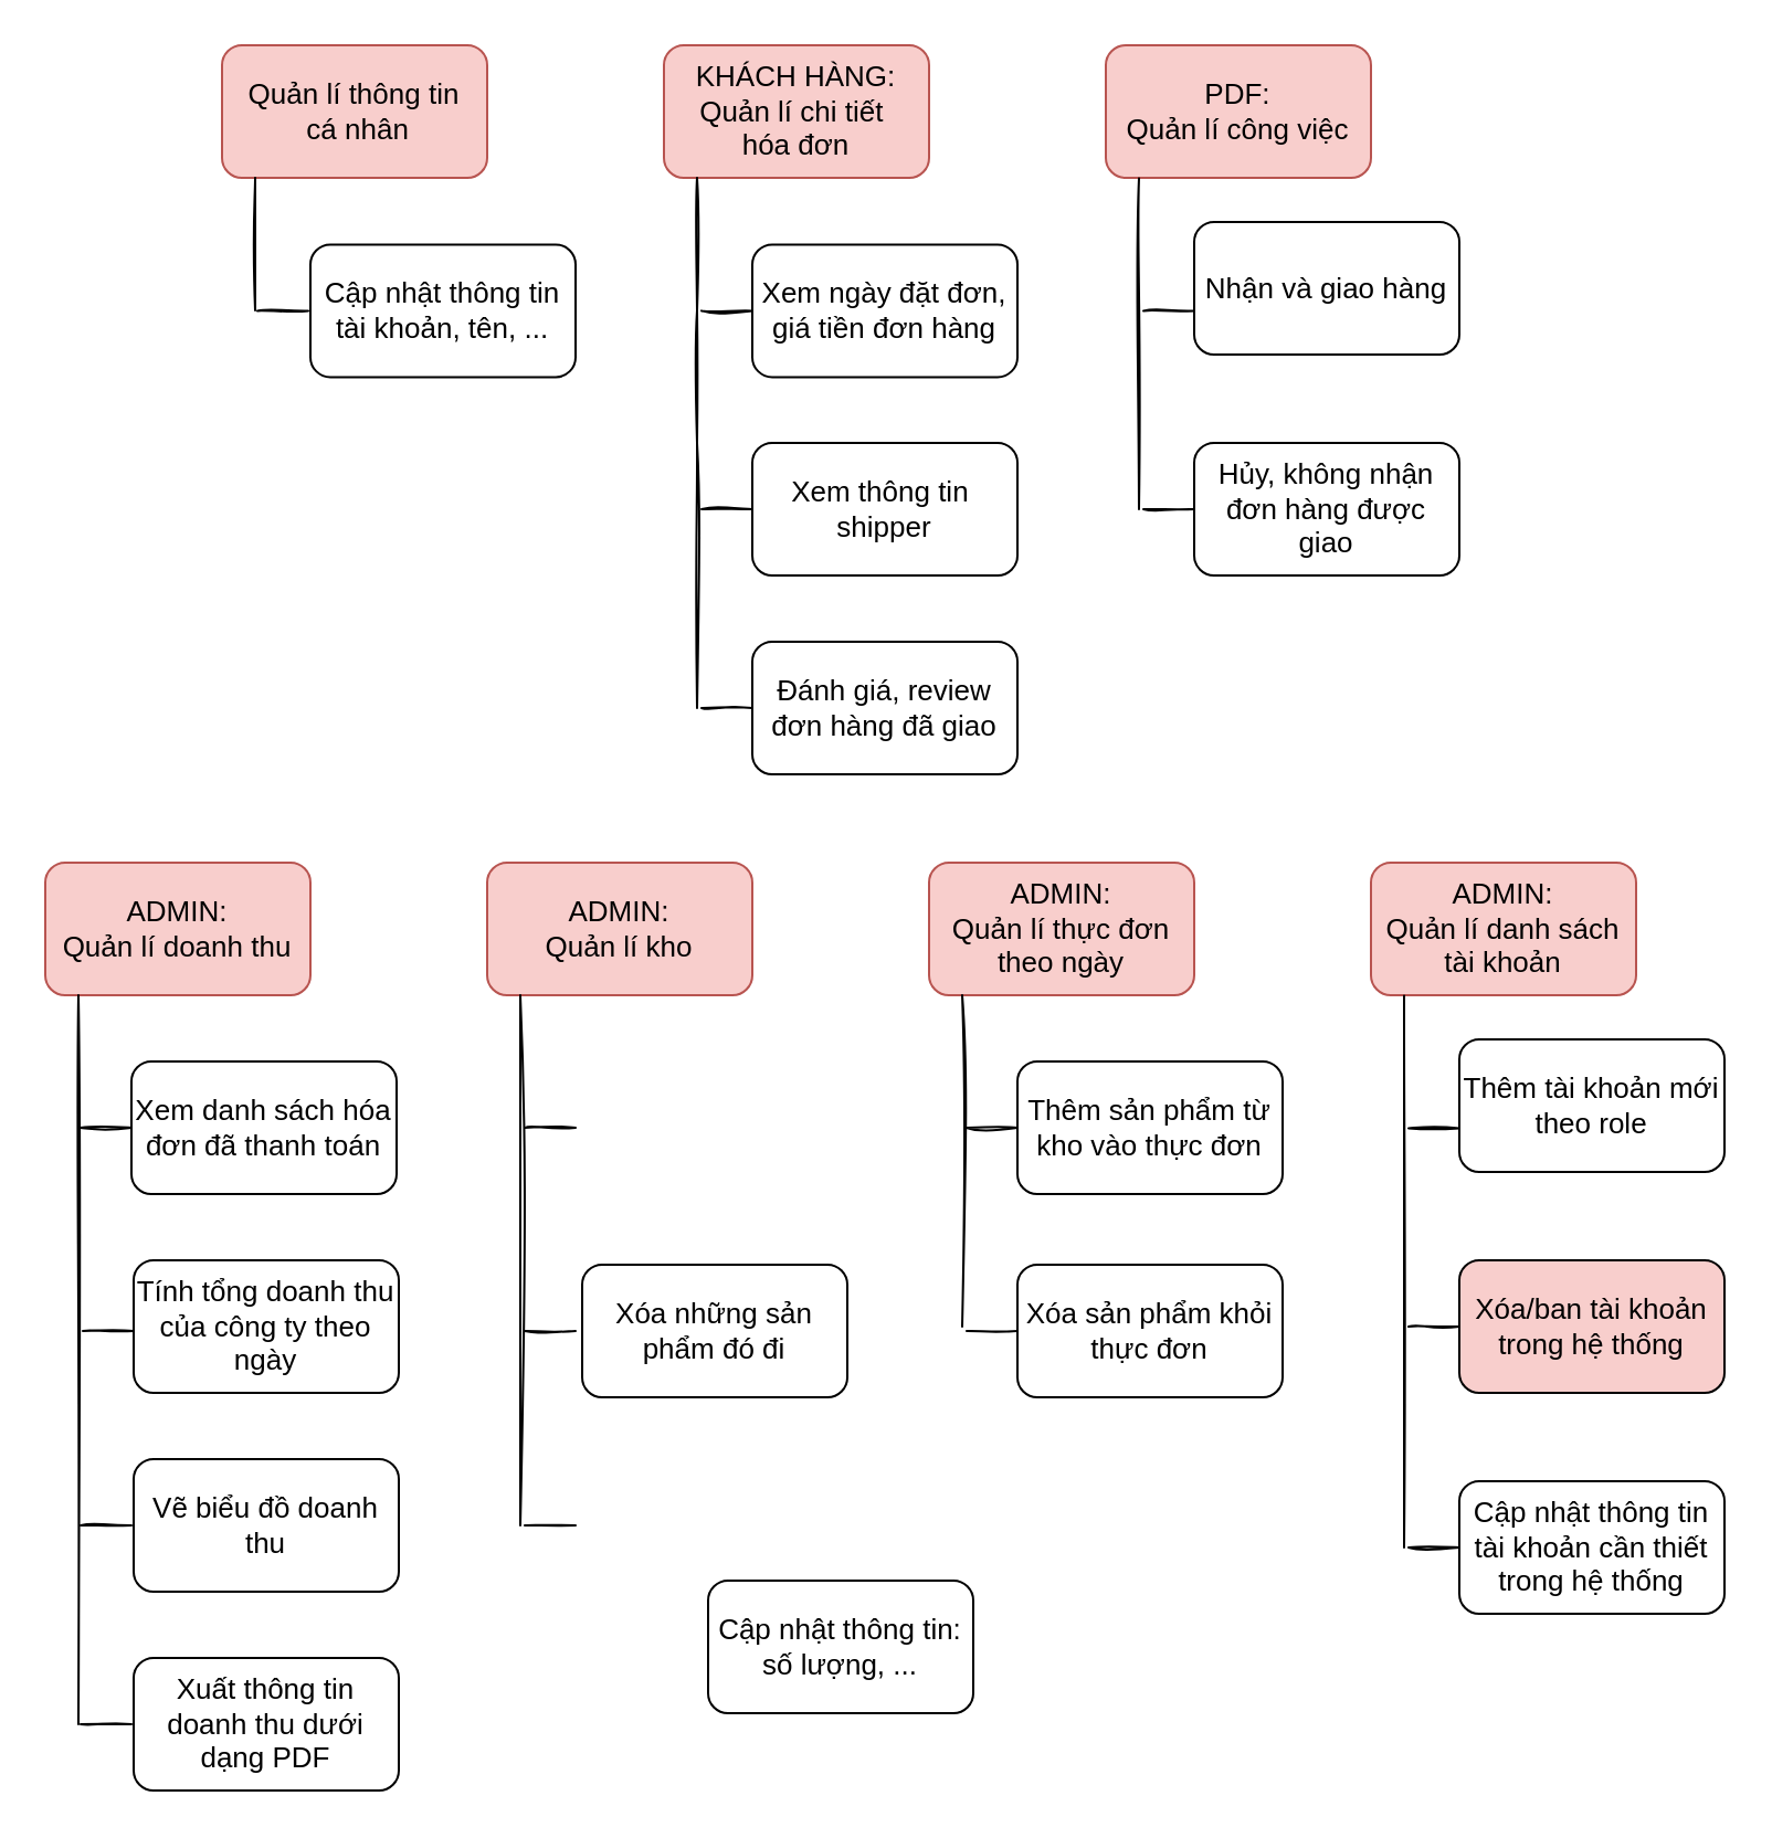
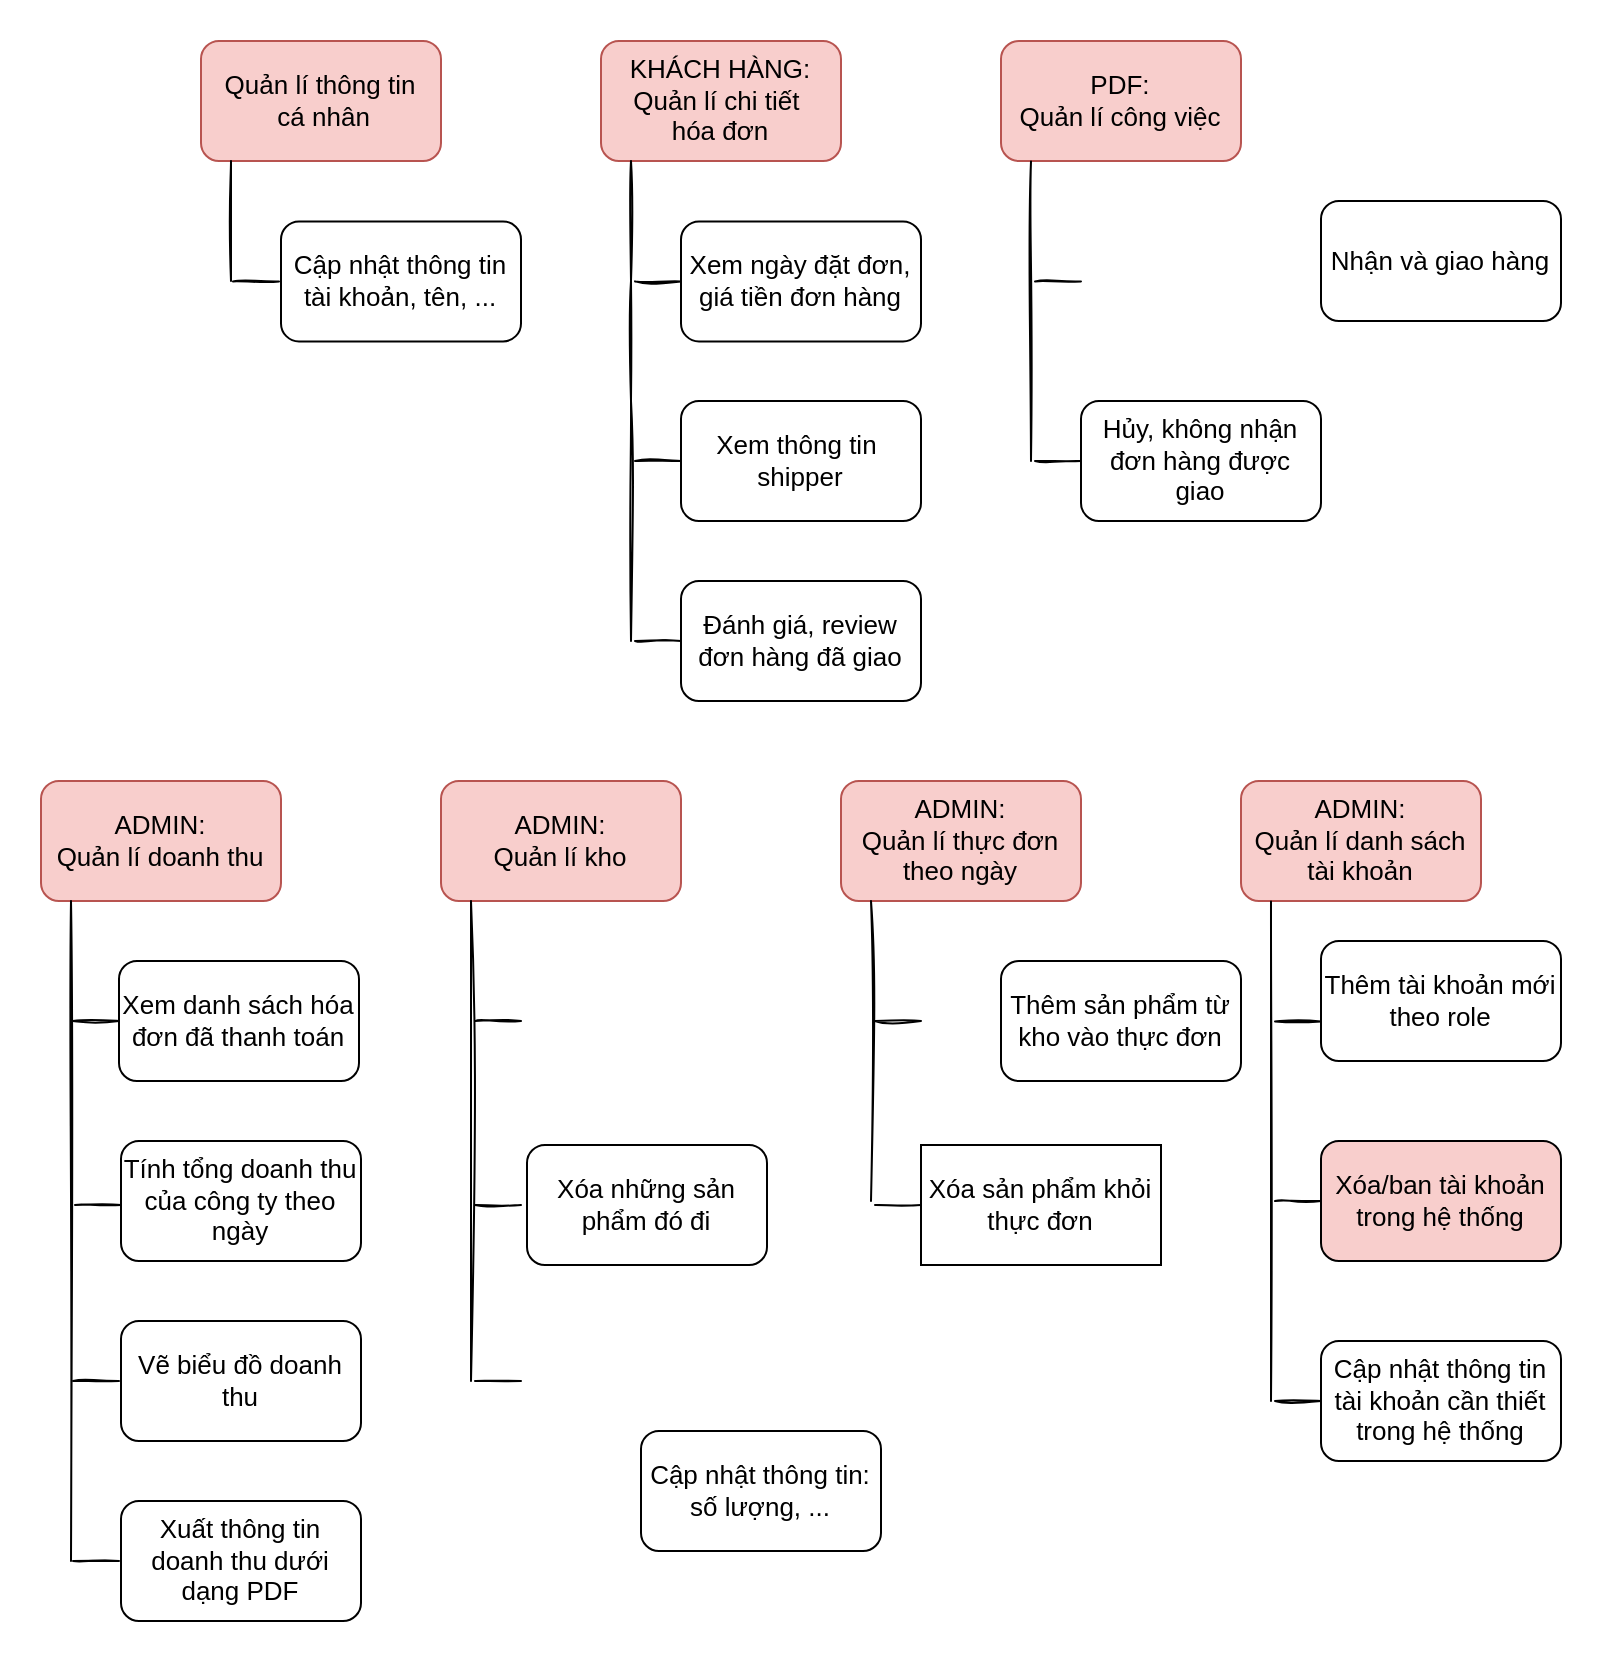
- <mxCell id="17" value="Nhận và giao hàng" style="rounded=1;whiteSpace=wrap;html=1;fontSize=13;" parent="1" vertex="1"><mxGeometry x="540" y="100" width="120" height="60" as="geometry" /></mxCell>
+ <mxCell id="17" value="Nhận và giao hàng" style="rounded=1;whiteSpace=wrap;html=1;fontSize=13;" parent="1" vertex="1"><mxGeometry x="660" y="100" width="120" height="60" as="geometry" /></mxCell>
- <mxCell id="48" value="Thêm sản phẩm từ kho vào thực đơn" style="rounded=1;whiteSpace=wrap;html=1;fontSize=13;" parent="1" vertex="1"><mxGeometry x="460" y="480" width="120" height="60" as="geometry" /></mxCell>
+ <mxCell id="48" value="Thêm sản phẩm từ kho vào thực đơn" style="rounded=1;whiteSpace=wrap;html=1;fontSize=13;" parent="1" vertex="1"><mxGeometry x="500" y="480" width="120" height="60" as="geometry" /></mxCell>
- <mxCell id="49" value="Xóa sản phẩm khỏi thực đơn" style="rounded=1;whiteSpace=wrap;html=1;fontSize=13;" parent="1" vertex="1"><mxGeometry x="460" y="572" width="120" height="60" as="geometry" /></mxCell>
+ <mxCell id="49" value="Xóa sản phẩm khỏi thực đơn" style="whiteSpace=wrap;html=1;fontSize=13;rounded=0;" parent="1" vertex="1"><mxGeometry x="460" y="572" width="120" height="60" as="geometry" /></mxCell>
